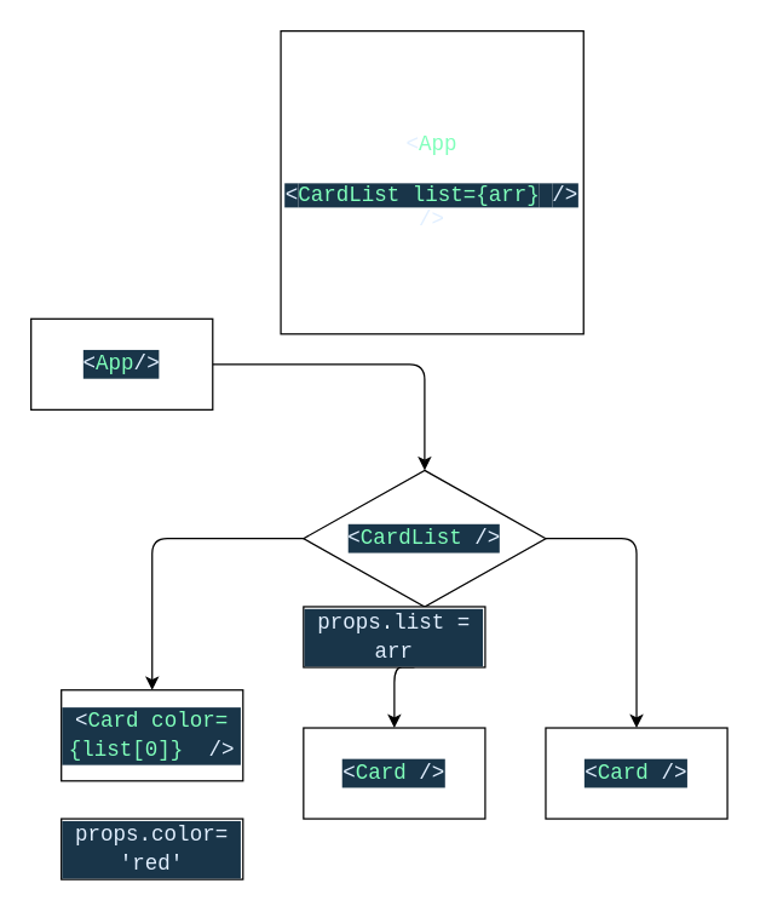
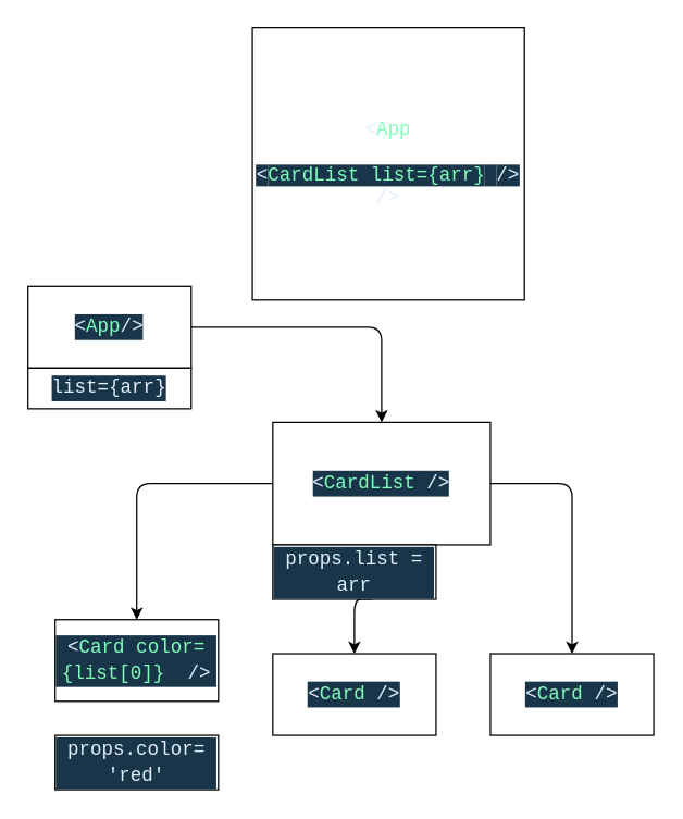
+ <mxCell id="12" value="&lt;div style=&quot;background-color: rgb(25, 53, 73); font-family: &amp;quot;Cascadia code PL&amp;quot;, Menlo, Monaco, &amp;quot;Courier New&amp;quot;, monospace, Consolas, &amp;quot;Courier New&amp;quot;, monospace; font-size: 14px; line-height: 19px;&quot;&gt;&lt;font color=&quot;#e1efff&quot;&gt;list={arr}&lt;/font&gt;&lt;/div&gt;" style="rounded=0;whiteSpace=wrap;html=1;" vertex="1" parent="1"><mxGeometry x="20" y="270" width="120" height="30" as="geometry" /></mxCell>
- <mxCell id="7" value="&lt;div style=&quot;background-color: rgb(25, 53, 73); font-family: &amp;quot;Cascadia code PL&amp;quot;, Menlo, Monaco, &amp;quot;Courier New&amp;quot;, monospace, Consolas, &amp;quot;Courier New&amp;quot;, monospace; font-size: 14px; line-height: 19px;&quot;&gt;&lt;div style=&quot;color: rgb(255, 255, 255); line-height: 19px;&quot;&gt;&lt;span style=&quot;color: #e1efff;&quot;&gt;&amp;lt;&lt;/span&gt;&lt;span style=&quot;color: #80ffbb;&quot;&gt;CardList &lt;/span&gt;&lt;span style=&quot;color: #e1efff;&quot;&gt;/&amp;gt;&lt;/span&gt;&lt;/div&gt;&lt;/div&gt;" style="rhombus;whiteSpace=wrap;html=1;" vertex="1" parent="1"><mxGeometry x="200" y="310" width="160" height="90" as="geometry" /></mxCell>
+ <mxCell id="7" value="&lt;div style=&quot;background-color: rgb(25, 53, 73); font-family: &amp;quot;Cascadia code PL&amp;quot;, Menlo, Monaco, &amp;quot;Courier New&amp;quot;, monospace, Consolas, &amp;quot;Courier New&amp;quot;, monospace; font-size: 14px; line-height: 19px;&quot;&gt;&lt;div style=&quot;color: rgb(255, 255, 255); line-height: 19px;&quot;&gt;&lt;span style=&quot;color: #e1efff;&quot;&gt;&amp;lt;&lt;/span&gt;&lt;span style=&quot;color: #80ffbb;&quot;&gt;CardList &lt;/span&gt;&lt;span style=&quot;color: #e1efff;&quot;&gt;/&amp;gt;&lt;/span&gt;&lt;/div&gt;&lt;/div&gt;" style="rounded=0;whiteSpace=wrap;html=1;" vertex="1" parent="1"><mxGeometry x="200" y="310" width="160" height="90" as="geometry" /></mxCell>
